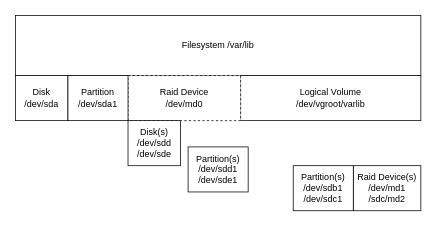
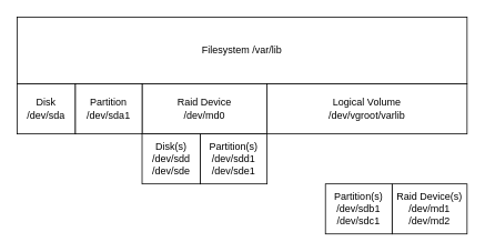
- <mxCell id="4" value="Raid Device&lt;br&gt;/dev/md0" style="rounded=0;whiteSpace=wrap;html=1;dashed=1;" vertex="1" parent="1"><mxGeometry x="170" y="100" width="150" height="60" as="geometry" /></mxCell>
+ <mxCell id="4" value="Raid Device&lt;br&gt;/dev/md0" style="rounded=0;whiteSpace=wrap;html=1;" vertex="1" parent="1"><mxGeometry x="170" y="100" width="150" height="60" as="geometry" /></mxCell>
- <mxCell id="10" value="Partition(s)&lt;br&gt;/dev/sdd1&lt;br&gt;/dev/sde1" style="rounded=0;whiteSpace=wrap;html=1;" vertex="1" parent="1"><mxGeometry x="250" y="195" width="80" height="60" as="geometry" /></mxCell>
+ <mxCell id="10" value="Partition(s)&lt;br&gt;/dev/sdd1&lt;br&gt;/dev/sde1" style="rounded=0;whiteSpace=wrap;html=1;" vertex="1" parent="1"><mxGeometry x="240" y="160" width="80" height="60" as="geometry" /></mxCell>
- <mxCell id="7" value="Raid Device(s)&lt;br&gt;/dev/md1&lt;br&gt;/sdc/md2" style="rounded=0;whiteSpace=wrap;html=1;" vertex="1" parent="1"><mxGeometry x="470" y="220" width="90" height="60" as="geometry" /></mxCell>
+ <mxCell id="7" value="Raid Device(s)&lt;br&gt;/dev/md1&lt;br&gt;/dev/md2" style="rounded=0;whiteSpace=wrap;html=1;" vertex="1" parent="1"><mxGeometry x="470" y="220" width="90" height="60" as="geometry" /></mxCell>
